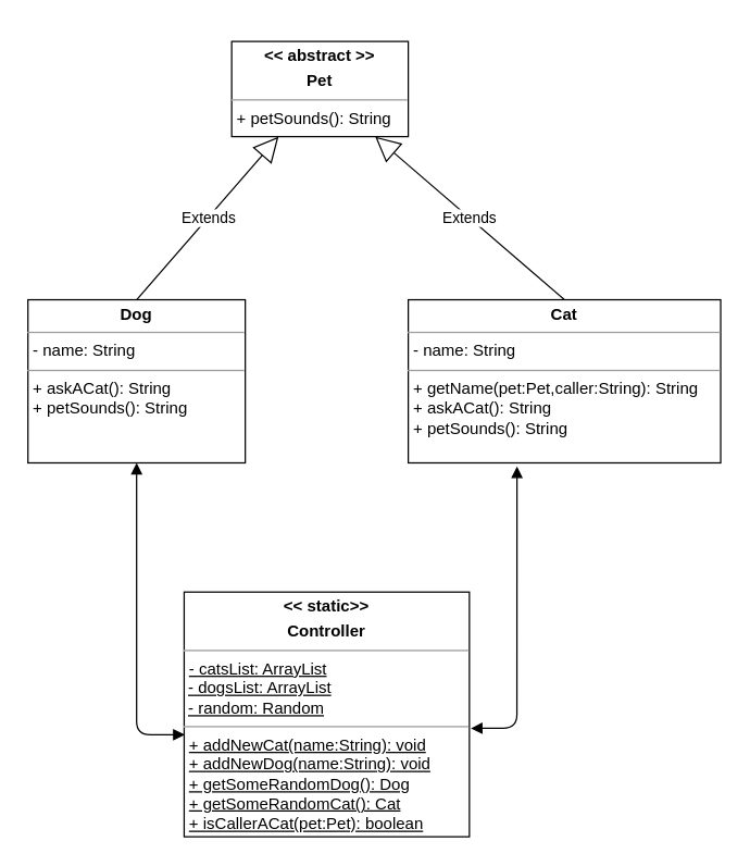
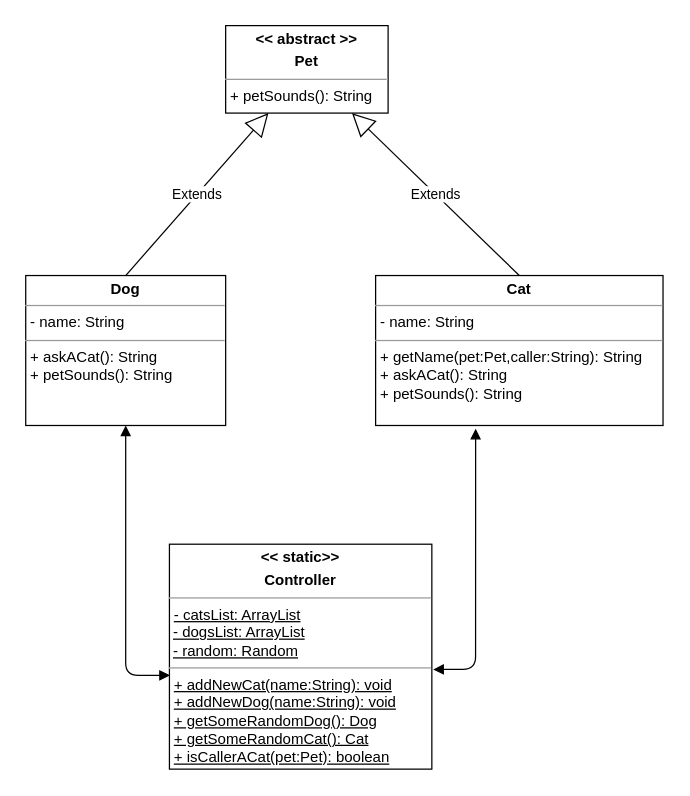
- <mxCell id="5" value="&lt;p style=&quot;margin: 0px ; margin-top: 4px ; text-align: center&quot;&gt;&lt;b&gt;&amp;lt;&amp;lt; abstract &amp;gt;&amp;gt;&lt;/b&gt;&lt;/p&gt;&lt;p style=&quot;margin: 0px ; margin-top: 4px ; text-align: center&quot;&gt;&lt;b&gt;Pet&lt;/b&gt;&lt;/p&gt;&lt;hr size=&quot;1&quot;&gt;&lt;p style=&quot;margin: 0px ; margin-left: 4px&quot;&gt;&lt;span&gt;+ petSounds(): String&lt;/span&gt;&lt;br&gt;&lt;/p&gt;" style="verticalAlign=top;align=left;overflow=fill;fontSize=12;fontFamily=Helvetica;html=1;" parent="1" vertex="1"><mxGeometry x="170" y="30" width="130" height="70" as="geometry" /></mxCell>
+ <mxCell id="5" value="&lt;p style=&quot;margin: 0px ; margin-top: 4px ; text-align: center&quot;&gt;&lt;b&gt;&amp;lt;&amp;lt; abstract &amp;gt;&amp;gt;&lt;/b&gt;&lt;/p&gt;&lt;p style=&quot;margin: 0px ; margin-top: 4px ; text-align: center&quot;&gt;&lt;b&gt;Pet&lt;/b&gt;&lt;/p&gt;&lt;hr size=&quot;1&quot;&gt;&lt;p style=&quot;margin: 0px ; margin-left: 4px&quot;&gt;&lt;span&gt;+ petSounds(): String&lt;/span&gt;&lt;br&gt;&lt;/p&gt;" style="verticalAlign=top;align=left;overflow=fill;fontSize=12;fontFamily=Helvetica;html=1;" parent="1" vertex="1"><mxGeometry x="180" y="20" width="130" height="70" as="geometry" /></mxCell>
